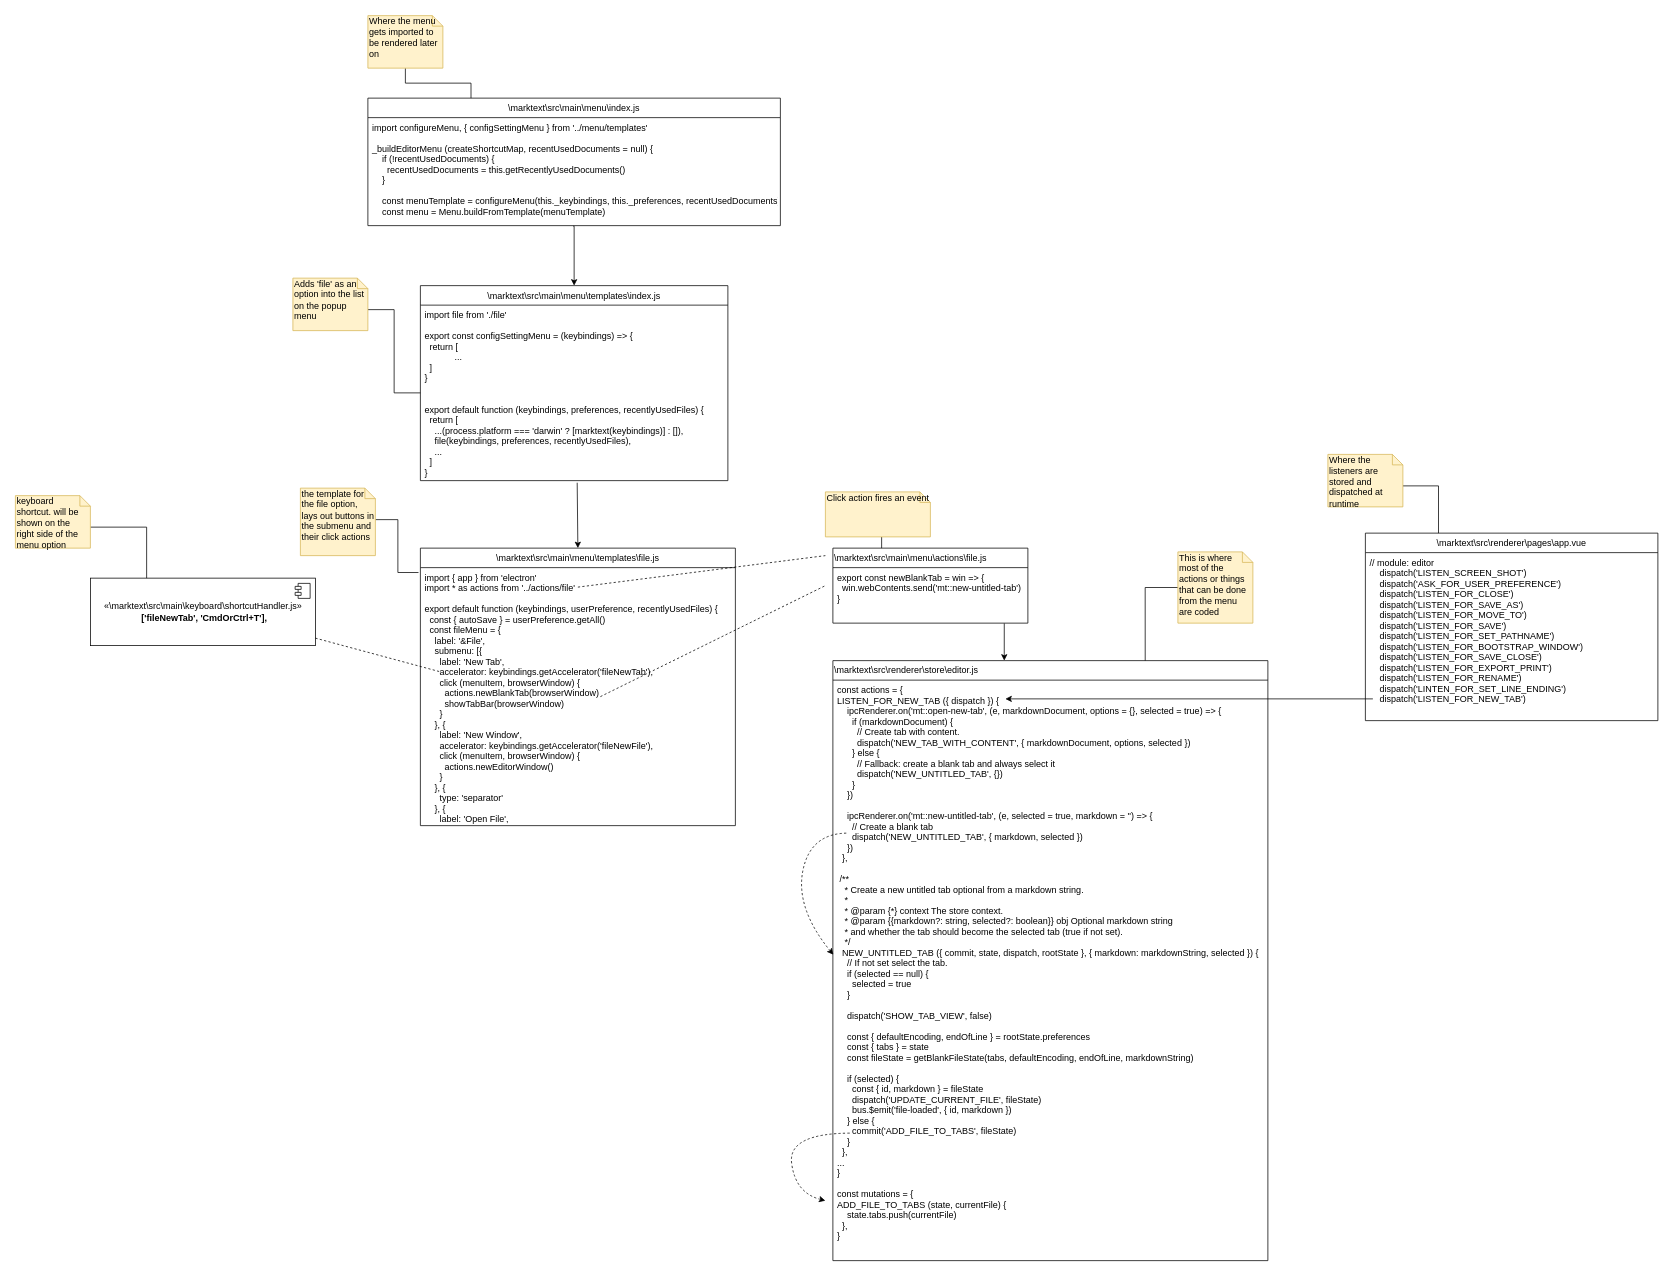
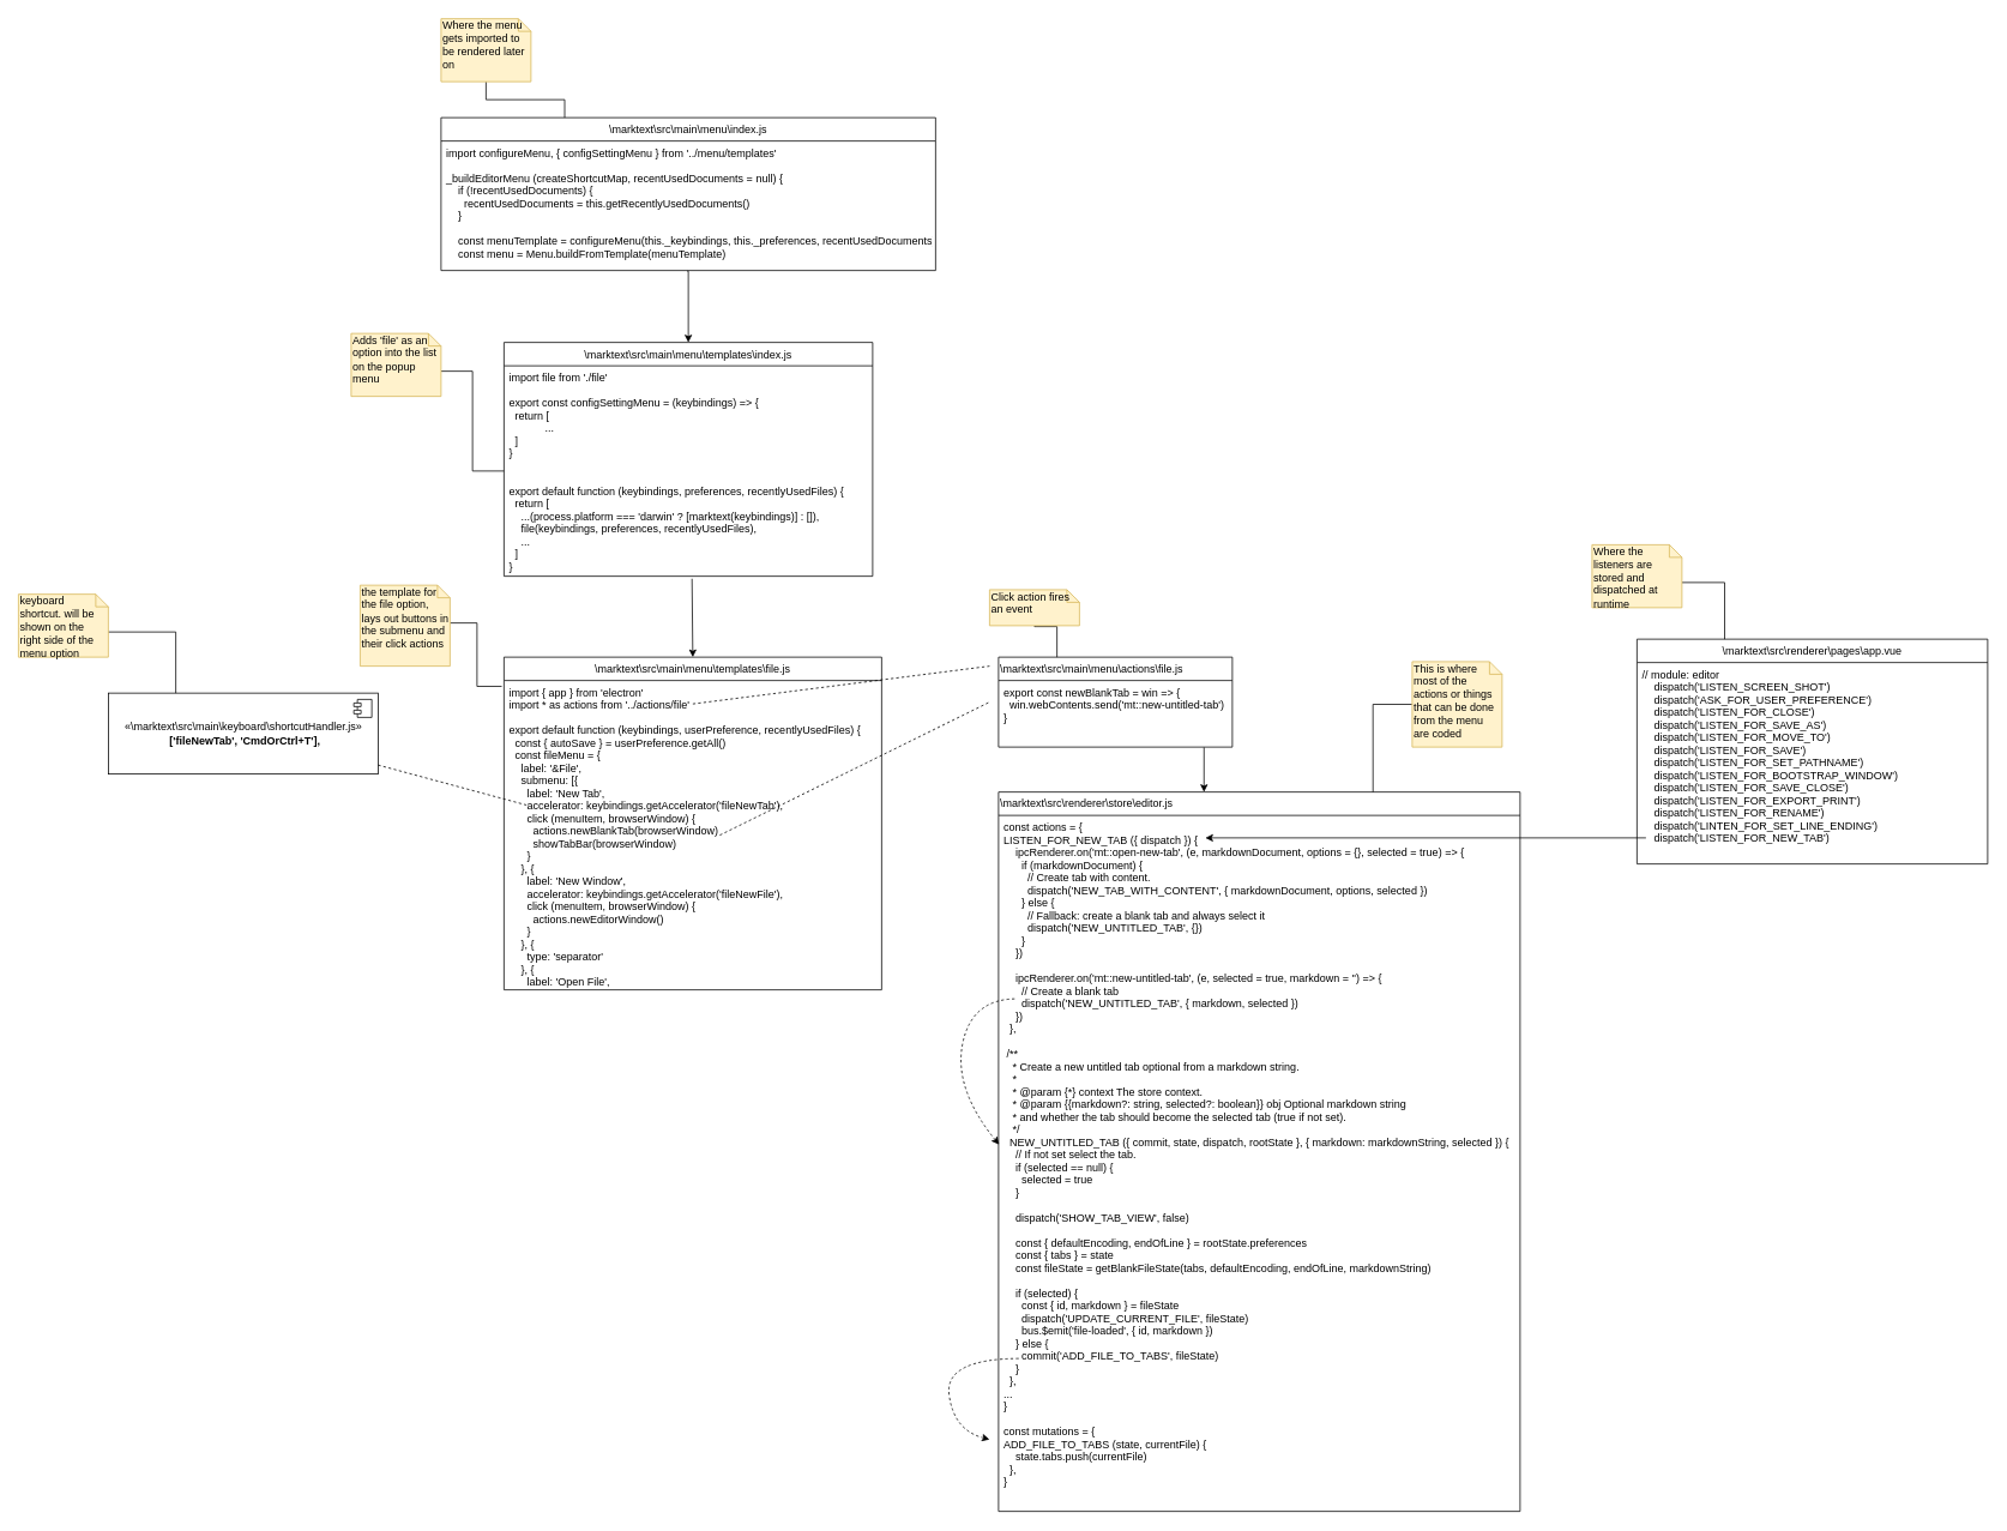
- <mxCell id="31" value="Click action fires an event" style="shape=note;whiteSpace=wrap;html=1;size=14;verticalAlign=top;align=left;spacingTop=-6;startSize=26;fillColor=#fff2cc;strokeColor=#d6b656;" parent="1" vertex="1"><mxGeometry x="1100" y="655" width="140" height="60" as="geometry" /></mxCell>
+ <mxCell id="31" value="Click action fires an event" style="shape=note;whiteSpace=wrap;html=1;size=14;verticalAlign=top;align=left;spacingTop=-6;startSize=26;fillColor=#fff2cc;strokeColor=#d6b656;" parent="1" vertex="1"><mxGeometry x="1100" y="655" width="100" height="40" as="geometry" /></mxCell>
